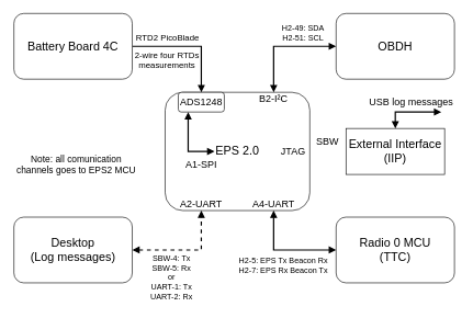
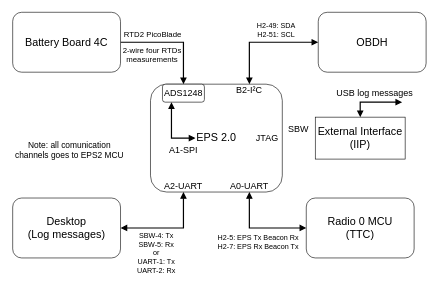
- <mxCell id="4" value="&lt;font style=&quot;font-size: 18px&quot;&gt;OBDH&lt;/font&gt;" style="rounded=1;whiteSpace=wrap;html=1;" parent="1" vertex="1"><mxGeometry x="510" y="20" width="180" height="100" as="geometry" /></mxCell>
+ <mxCell id="4" value="&lt;font style=&quot;font-size: 18px&quot;&gt;OBDH&lt;/font&gt;" style="rounded=1;whiteSpace=wrap;html=1;" parent="1" vertex="1"><mxGeometry x="530" y="20" width="180" height="100" as="geometry" /></mxCell>
- <mxCell id="13" value="&lt;font style=&quot;font-size: 15px&quot;&gt;A4&lt;font style=&quot;font-size: 15px&quot;&gt;-UART&lt;/font&gt;&lt;/font&gt;" style="text;html=1;strokeColor=none;fillColor=none;align=center;verticalAlign=middle;whiteSpace=wrap;rounded=0;" parent="1" vertex="1"><mxGeometry x="380" y="300" width="70" height="20" as="geometry" /></mxCell>
+ <mxCell id="13" value="&lt;font style=&quot;font-size: 15px&quot;&gt;A0&lt;font style=&quot;font-size: 15px&quot;&gt;-UART&lt;/font&gt;&lt;/font&gt;" style="text;html=1;strokeColor=none;fillColor=none;align=center;verticalAlign=middle;whiteSpace=wrap;rounded=0;" parent="1" vertex="1"><mxGeometry x="380" y="300" width="70" height="20" as="geometry" /></mxCell>
- <mxCell id="9" style="edgeStyle=orthogonalEdgeStyle;rounded=0;orthogonalLoop=1;jettySize=auto;html=1;exitX=1;exitY=0.5;exitDx=0;exitDy=0;entryX=0.25;entryY=1;entryDx=0;entryDy=0;startArrow=block;startFill=1;endArrow=block;endFill=1;strokeWidth=2;dashed=1;" parent="1" source="10" target="2" edge="1"><mxGeometry relative="1" as="geometry" /></mxCell>
+ <mxCell id="9" style="edgeStyle=orthogonalEdgeStyle;rounded=0;orthogonalLoop=1;jettySize=auto;html=1;exitX=1;exitY=0.5;exitDx=0;exitDy=0;entryX=0.25;entryY=1;entryDx=0;entryDy=0;startArrow=block;startFill=1;endArrow=block;endFill=1;strokeWidth=2;" parent="1" source="10" target="2" edge="1"><mxGeometry relative="1" as="geometry" /></mxCell>
